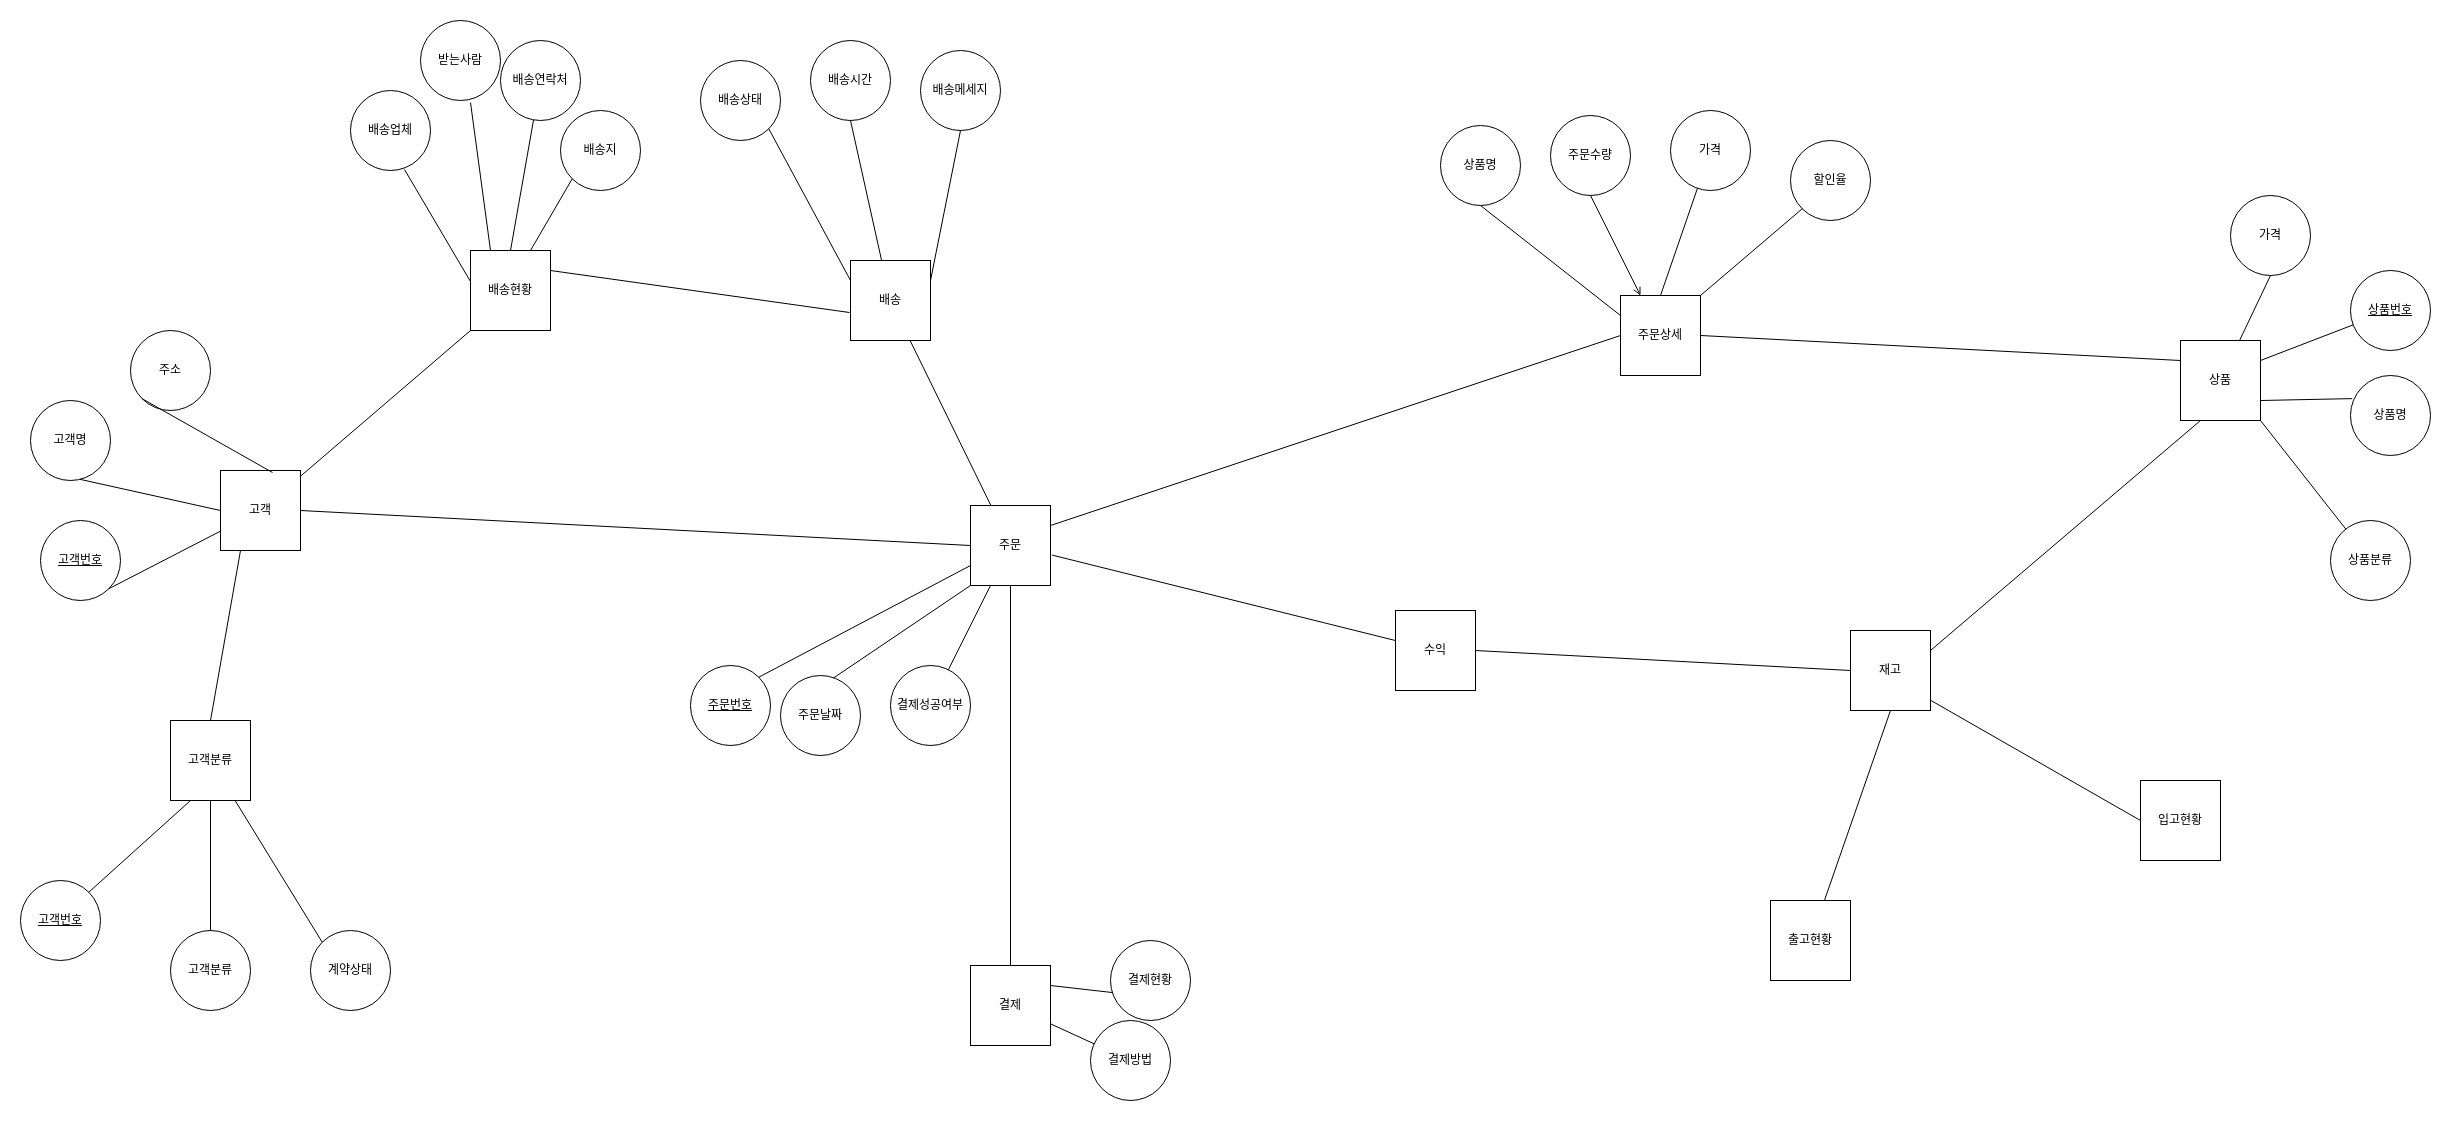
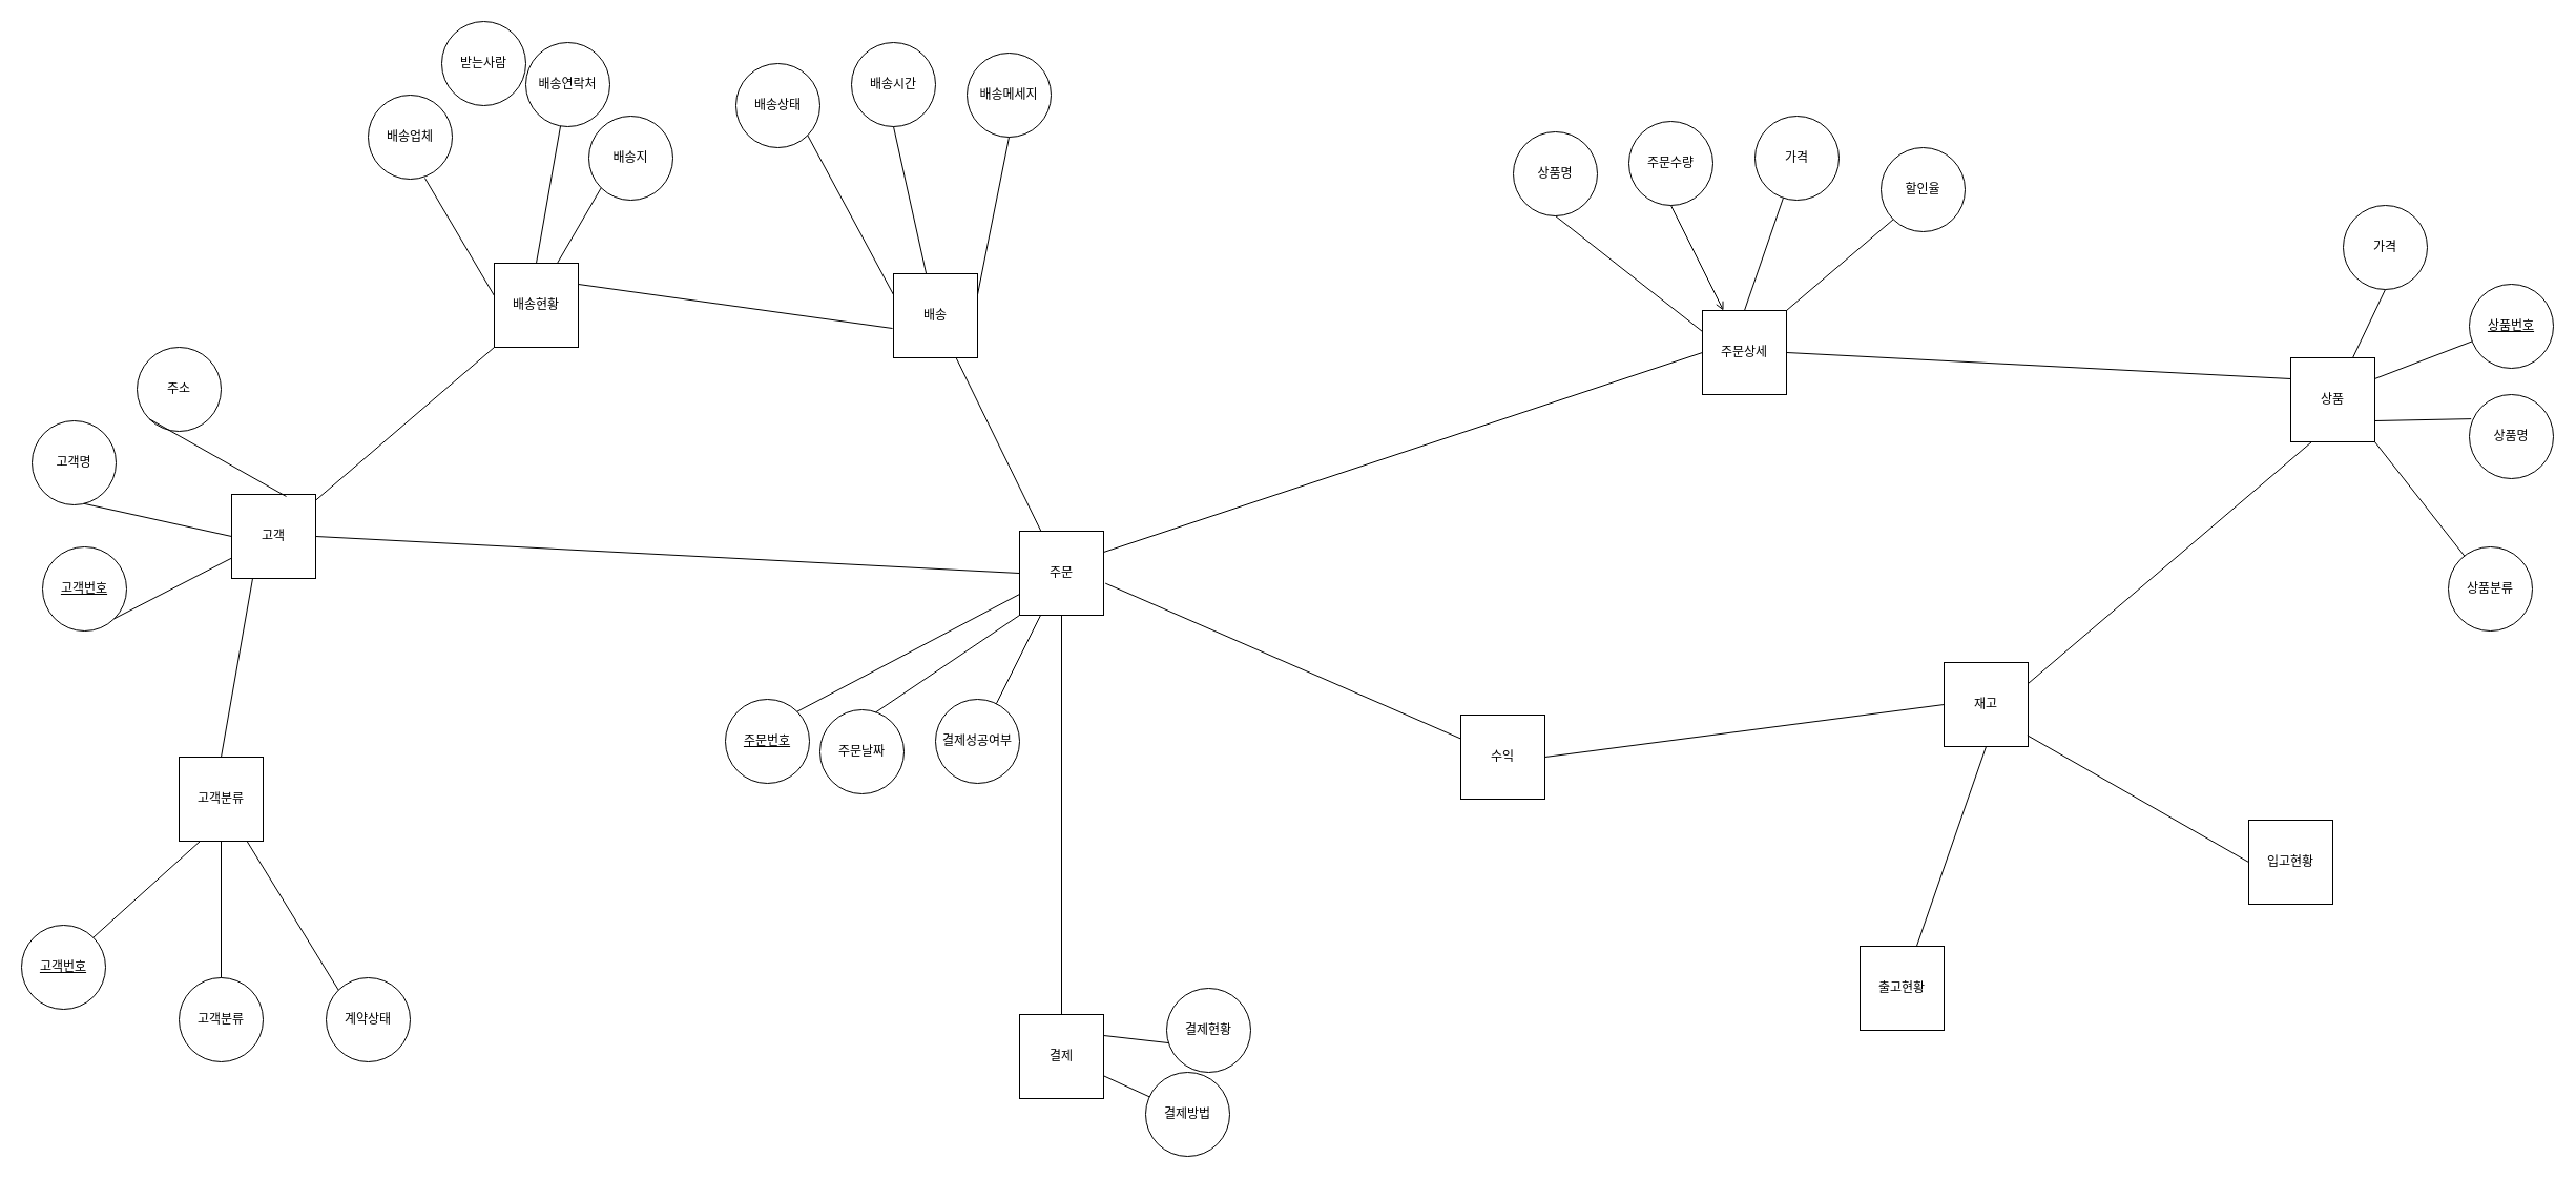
- <mxCell id="45" value="" style="endArrow=none;html=1;entryX=0.625;entryY=1.025;entryDx=0;entryDy=0;entryPerimeter=0;exitX=0.25;exitY=0;exitDx=0;exitDy=0;" edge="1" parent="1" source="34" target="41"><mxGeometry width="50" height="50" relative="1" as="geometry"><mxPoint x="490" y="240" as="sourcePoint" /><mxPoint x="414" y="179.04" as="targetPoint" /></mxGeometry></mxCell>
- <mxCell id="27" value="수익" style="whiteSpace=wrap;html=1;aspect=fixed;" vertex="1" parent="1"><mxGeometry x="1395" y="610" width="80" height="80" as="geometry" /></mxCell>
+ <mxCell id="27" value="수익" style="whiteSpace=wrap;html=1;aspect=fixed;" vertex="1" parent="1"><mxGeometry x="1390" y="680" width="80" height="80" as="geometry" /></mxCell>
